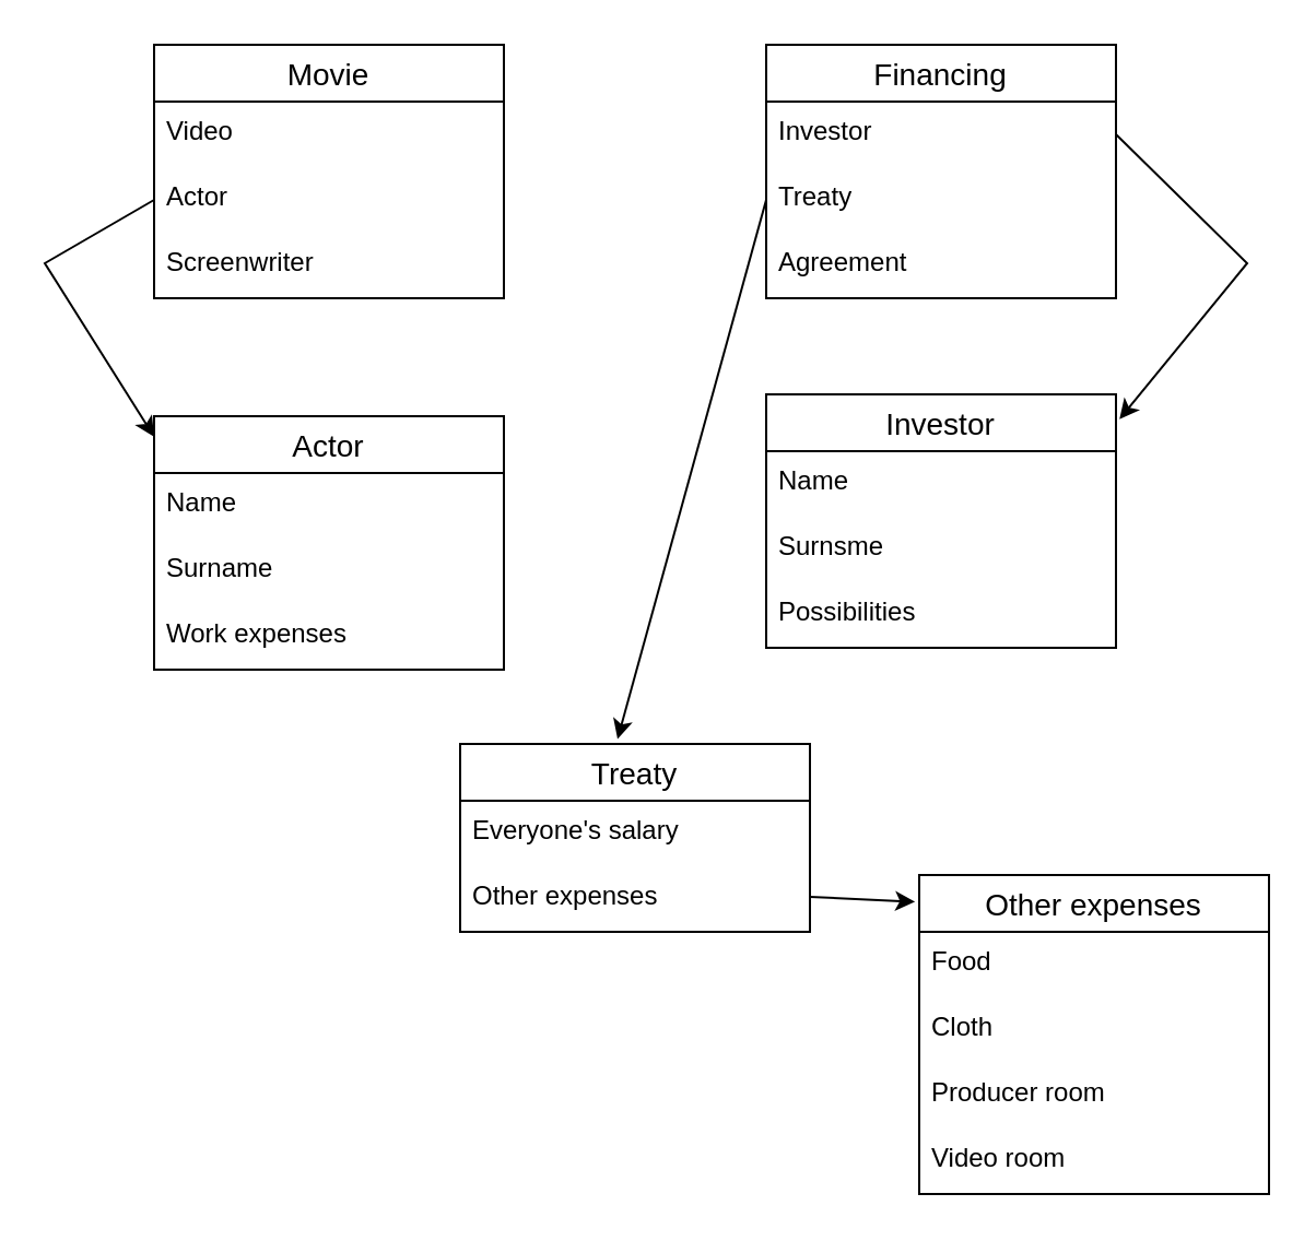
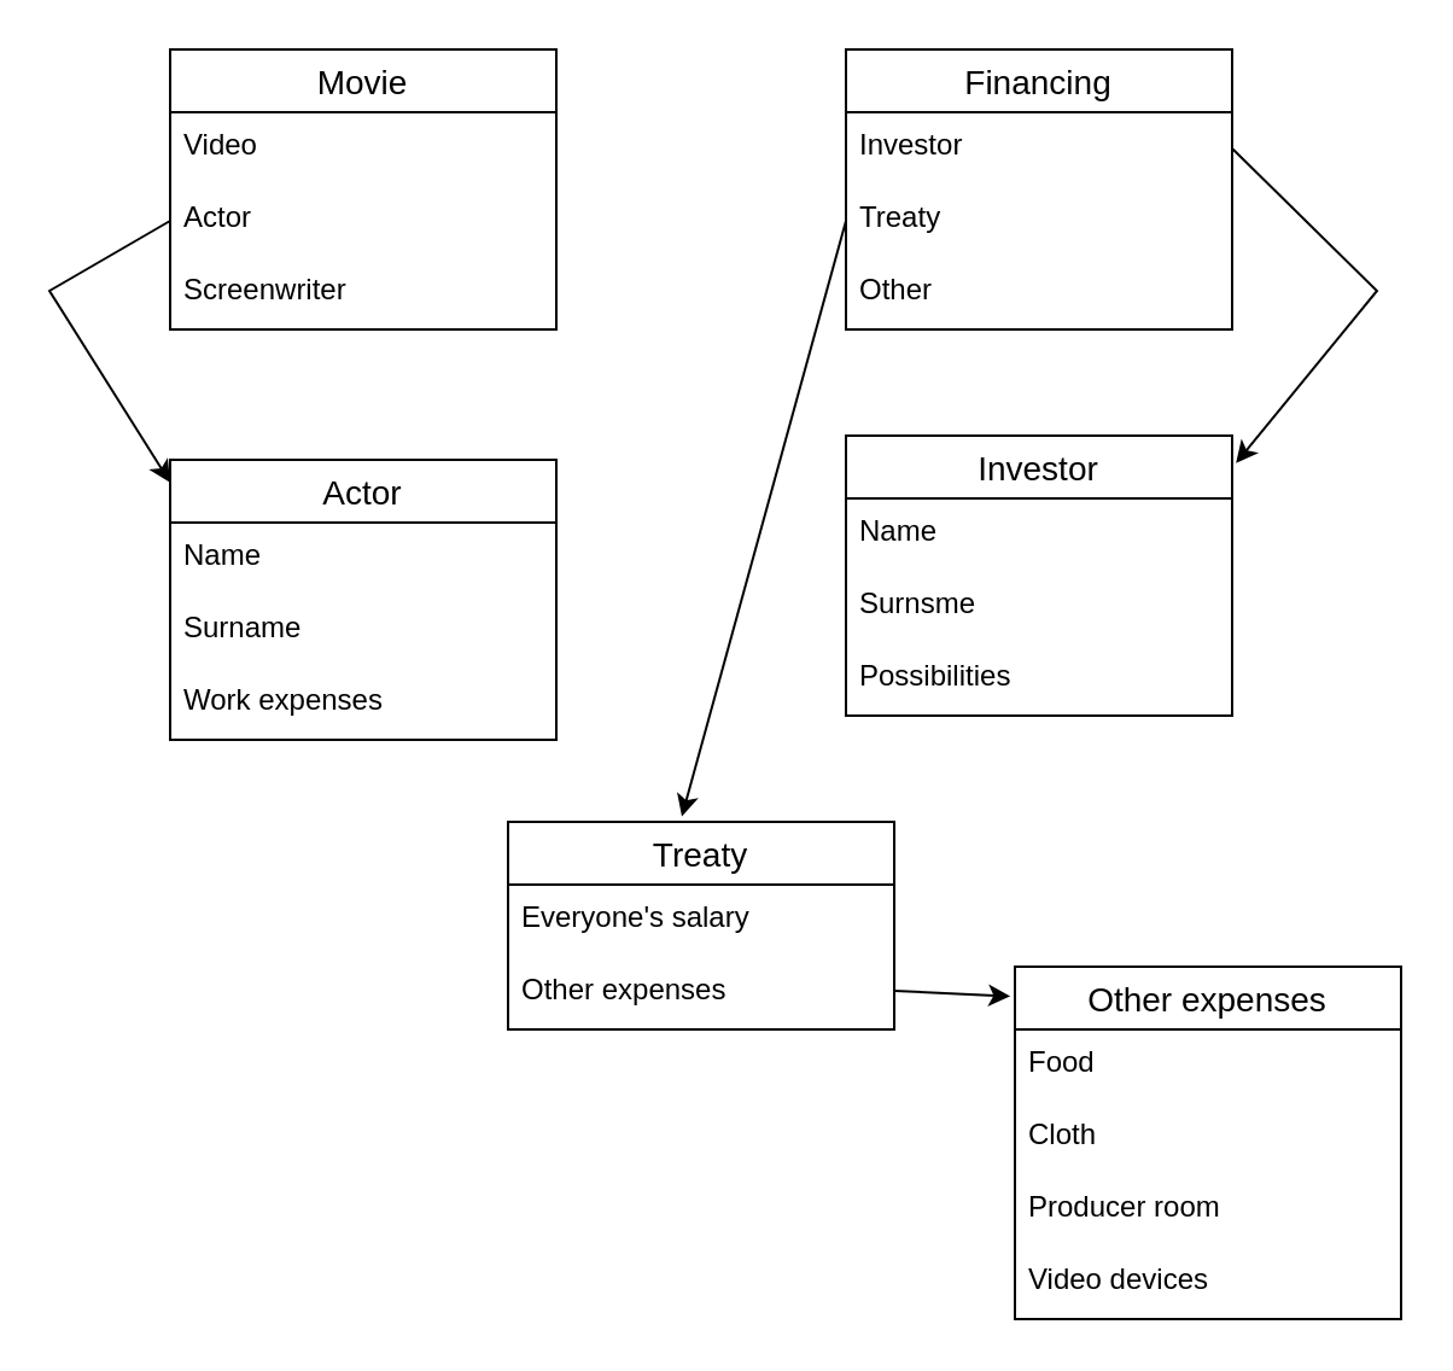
- <mxCell id="14" value="Agreement" style="text;strokeColor=none;fillColor=none;spacingLeft=4;spacingRight=4;overflow=hidden;rotatable=0;points=[[0,0.5],[1,0.5]];portConstraint=eastwest;fontSize=12;" vertex="1" parent="11"><mxGeometry y="86" width="160" height="30" as="geometry" /></mxCell>
+ <mxCell id="14" value="Other" style="text;strokeColor=none;fillColor=none;spacingLeft=4;spacingRight=4;overflow=hidden;rotatable=0;points=[[0,0.5],[1,0.5]];portConstraint=eastwest;fontSize=12;" vertex="1" parent="11"><mxGeometry y="86" width="160" height="30" as="geometry" /></mxCell>
- <mxCell id="28" value="Video room" style="text;strokeColor=none;fillColor=none;spacingLeft=4;spacingRight=4;overflow=hidden;rotatable=0;points=[[0,0.5],[1,0.5]];portConstraint=eastwest;fontSize=12;" vertex="1" parent="24"><mxGeometry y="116" width="160" height="30" as="geometry" /></mxCell>
+ <mxCell id="28" value="Video devices" style="text;strokeColor=none;fillColor=none;spacingLeft=4;spacingRight=4;overflow=hidden;rotatable=0;points=[[0,0.5],[1,0.5]];portConstraint=eastwest;fontSize=12;" vertex="1" parent="24"><mxGeometry y="116" width="160" height="30" as="geometry" /></mxCell>
